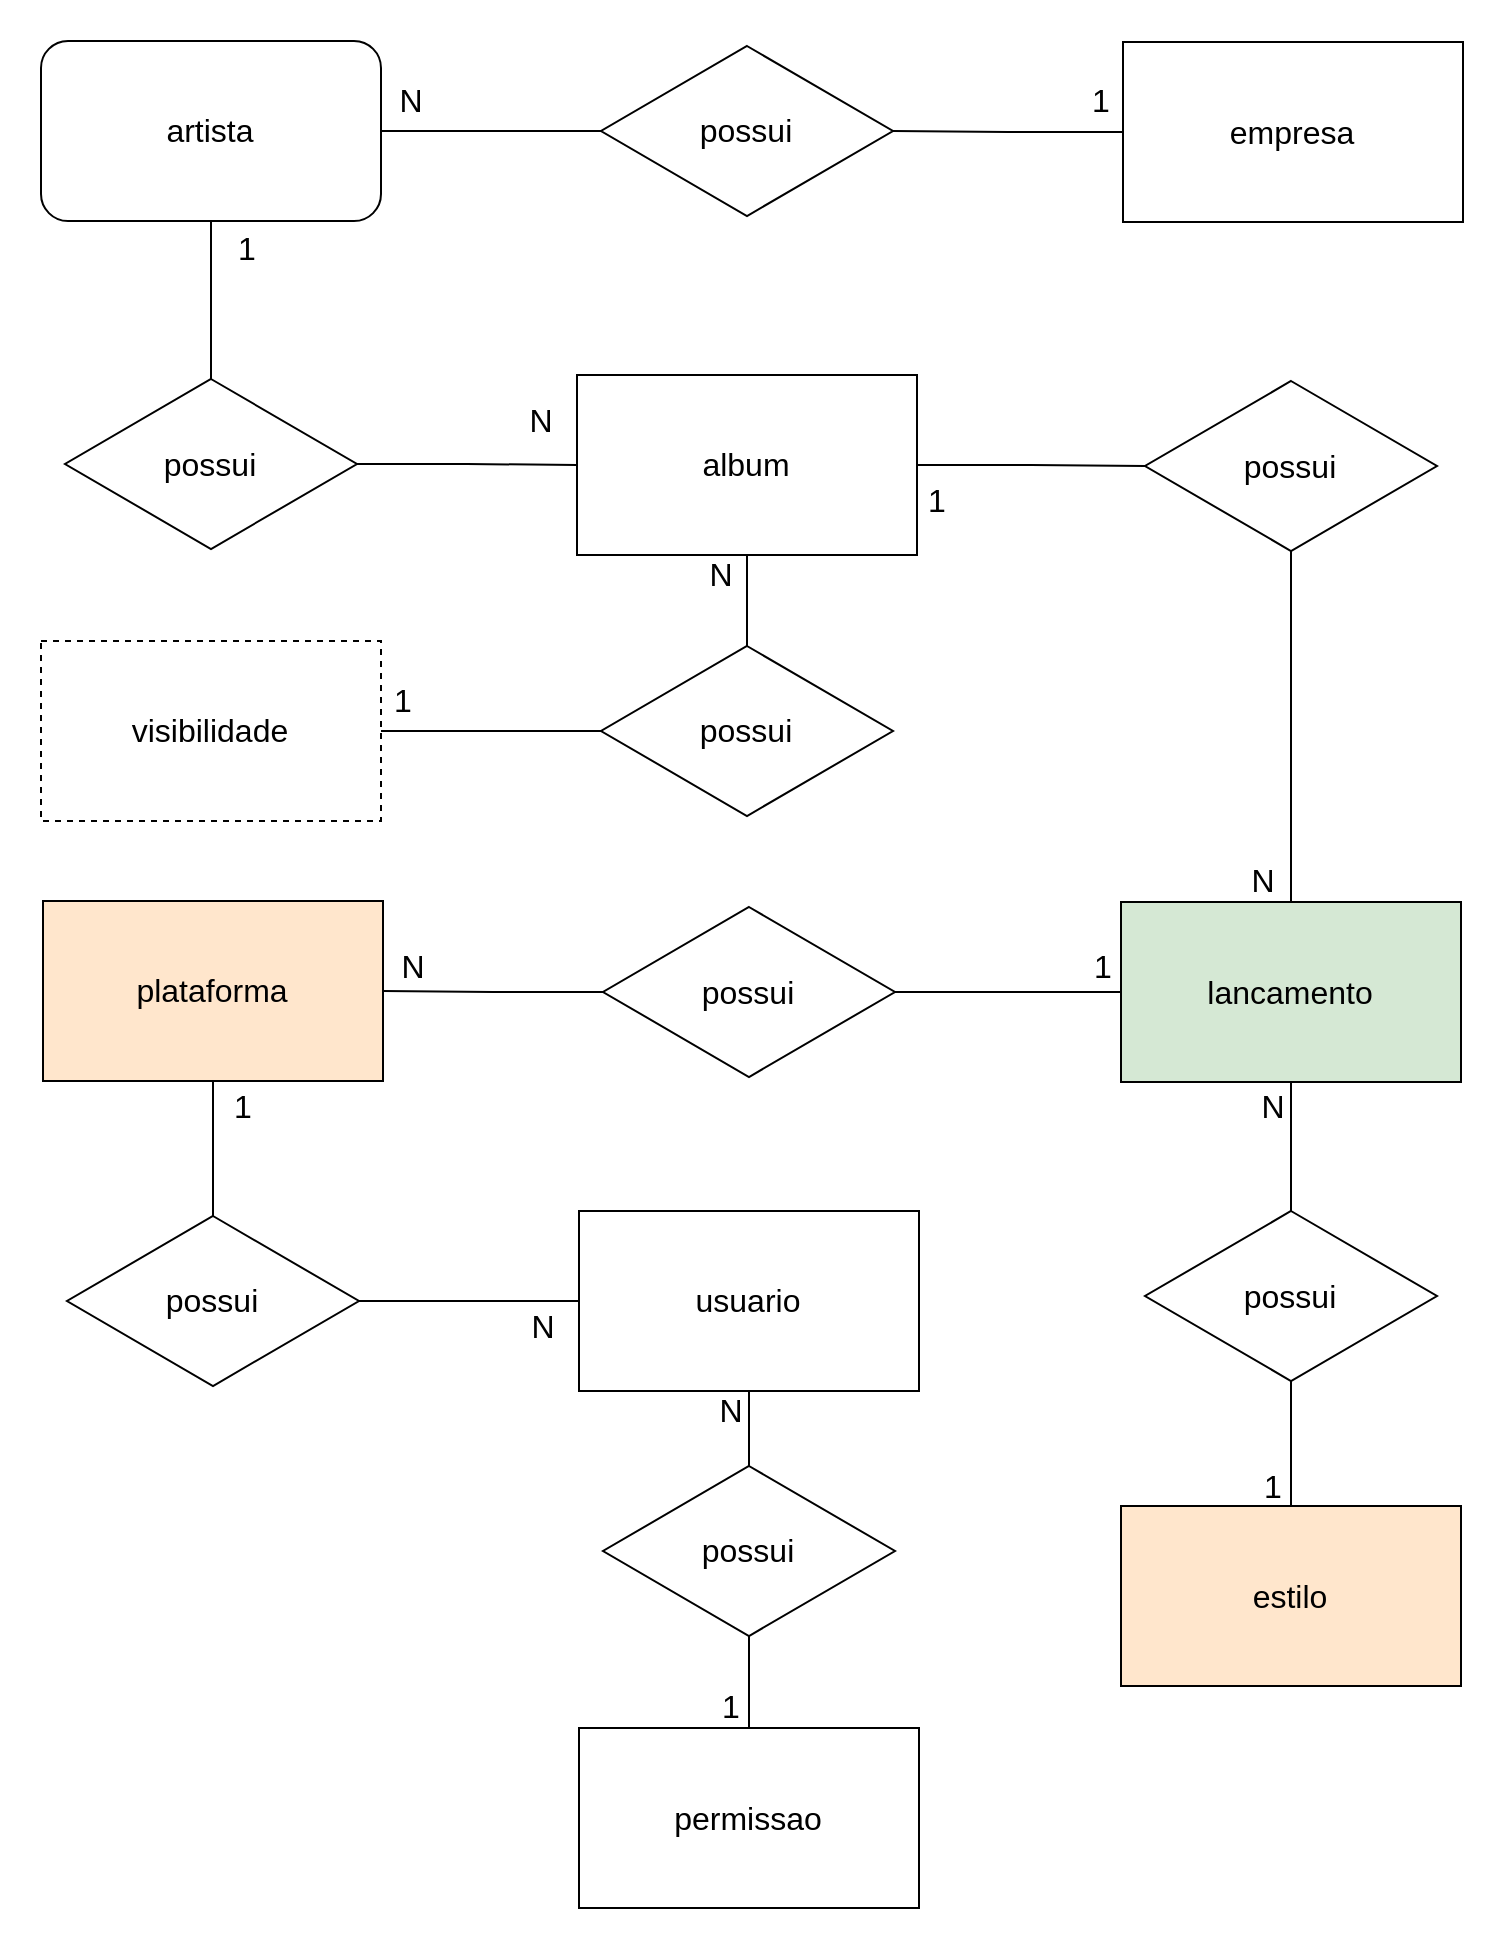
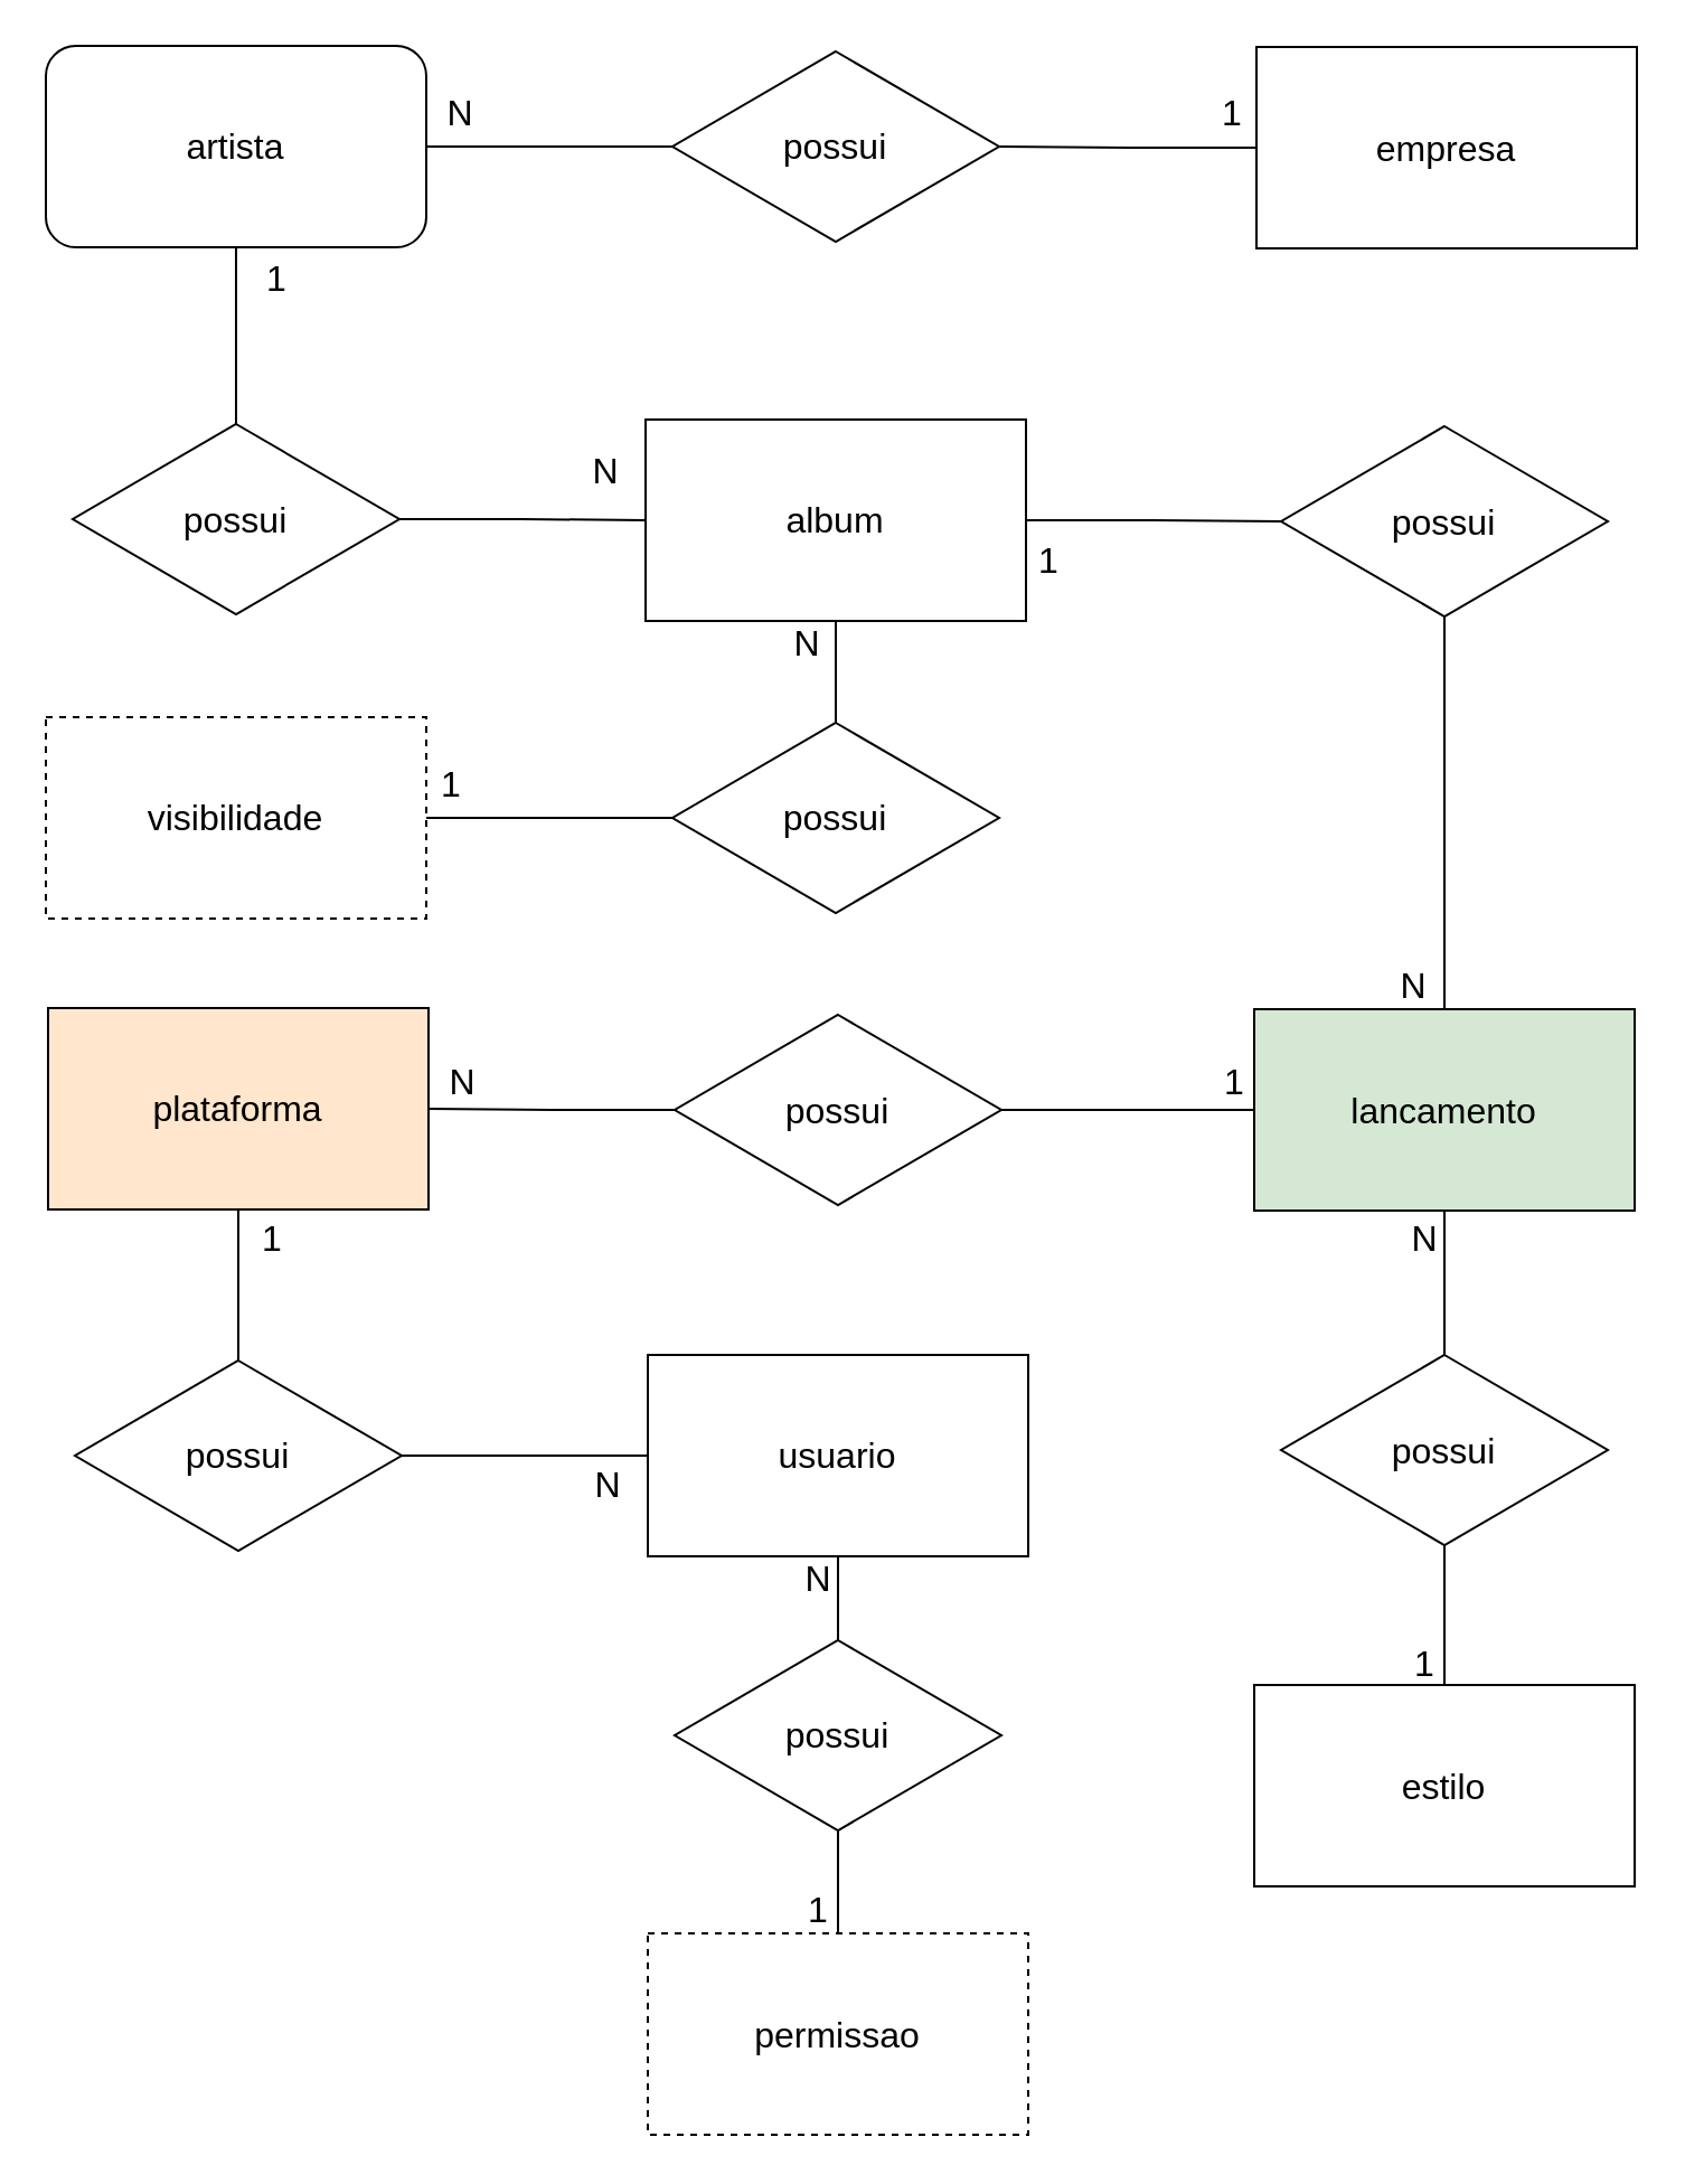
- <mxCell id="37" value="&lt;font style=&quot;font-size: 16px&quot;&gt;estilo&lt;/font&gt;" style="rounded=0;whiteSpace=wrap;html=1;fillColor=#ffe6cc;" parent="1" vertex="1"><mxGeometry x="560" y="752.5" width="170" height="90" as="geometry" /></mxCell>
+ <mxCell id="37" value="&lt;font style=&quot;font-size: 16px&quot;&gt;estilo&lt;/font&gt;" style="rounded=0;whiteSpace=wrap;html=1;" parent="1" vertex="1"><mxGeometry x="560" y="752.5" width="170" height="90" as="geometry" /></mxCell>
- <mxCell id="34" value="&lt;font style=&quot;font-size: 16px&quot;&gt;permissao&lt;/font&gt;" style="rounded=0;whiteSpace=wrap;html=1;" parent="1" vertex="1"><mxGeometry x="289" y="863.5" width="170" height="90" as="geometry" /></mxCell>
+ <mxCell id="34" value="&lt;font style=&quot;font-size: 16px&quot;&gt;permissao&lt;/font&gt;" style="rounded=0;whiteSpace=wrap;html=1;dashed=1;" parent="1" vertex="1"><mxGeometry x="289" y="863.5" width="170" height="90" as="geometry" /></mxCell>
